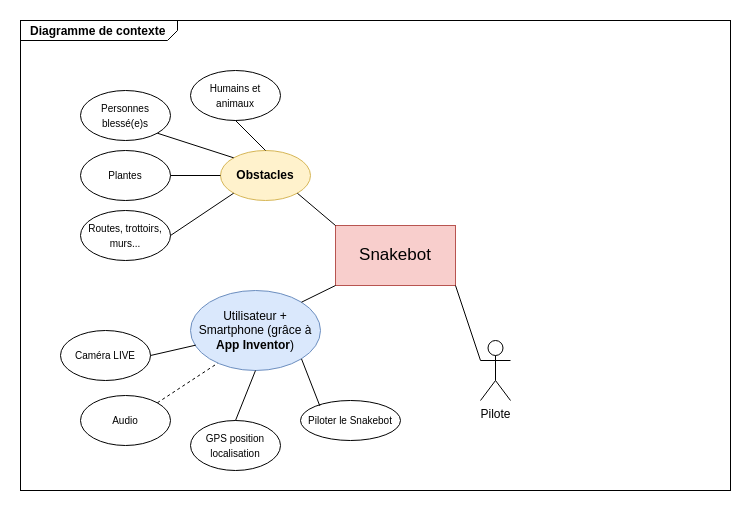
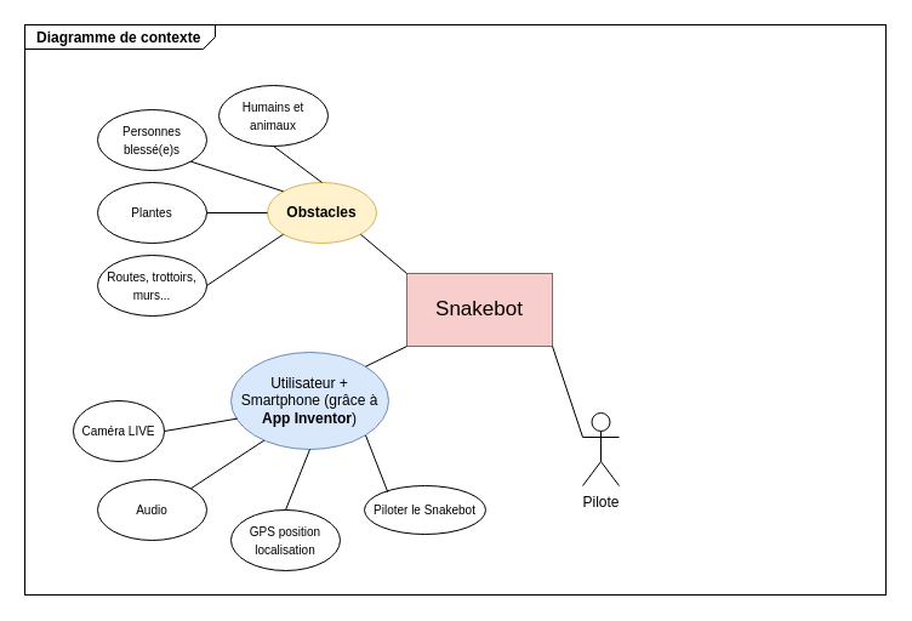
- <mxCell id="9" value="&lt;font style=&quot;font-size: 10px&quot;&gt;Humains et animaux&lt;/font&gt;" style="ellipse;whiteSpace=wrap;html=1;" vertex="1" parent="1"><mxGeometry x="190" y="70" width="90" height="50" as="geometry" /></mxCell>
+ <mxCell id="9" value="&lt;font style=&quot;font-size: 10px&quot;&gt;Humains et animaux&lt;/font&gt;" style="ellipse;whiteSpace=wrap;html=1;" vertex="1" parent="1"><mxGeometry x="180" y="70" width="90" height="50" as="geometry" /></mxCell>
- <mxCell id="16" value="&lt;font style=&quot;font-size: 10px&quot;&gt;Caméra LIVE&lt;/font&gt;" style="ellipse;whiteSpace=wrap;html=1;" vertex="1" parent="1"><mxGeometry x="60" y="330" width="90" height="50" as="geometry" /></mxCell>
+ <mxCell id="16" value="&lt;font style=&quot;font-size: 10px&quot;&gt;Caméra LIVE&lt;/font&gt;" style="ellipse;whiteSpace=wrap;html=1;" vertex="1" parent="1"><mxGeometry x="60" y="330" width="75" height="50" as="geometry" /></mxCell>
- <mxCell id="19" value="" style="endArrow=none;html=1;exitX=1;exitY=0;exitDx=0;exitDy=0;entryX=0.21;entryY=0.908;entryDx=0;entryDy=0;entryPerimeter=0;dashed=1;" edge="1" parent="1" source="17" target="5"><mxGeometry width="50" height="50" relative="1" as="geometry"><mxPoint x="370" y="340" as="sourcePoint" /><mxPoint x="420" y="290" as="targetPoint" /></mxGeometry></mxCell>
+ <mxCell id="19" value="" style="endArrow=none;html=1;exitX=1;exitY=0;exitDx=0;exitDy=0;entryX=0.21;entryY=0.908;entryDx=0;entryDy=0;entryPerimeter=0;" edge="1" parent="1" source="17" target="5"><mxGeometry width="50" height="50" relative="1" as="geometry"><mxPoint x="370" y="340" as="sourcePoint" /><mxPoint x="420" y="290" as="targetPoint" /></mxGeometry></mxCell>
